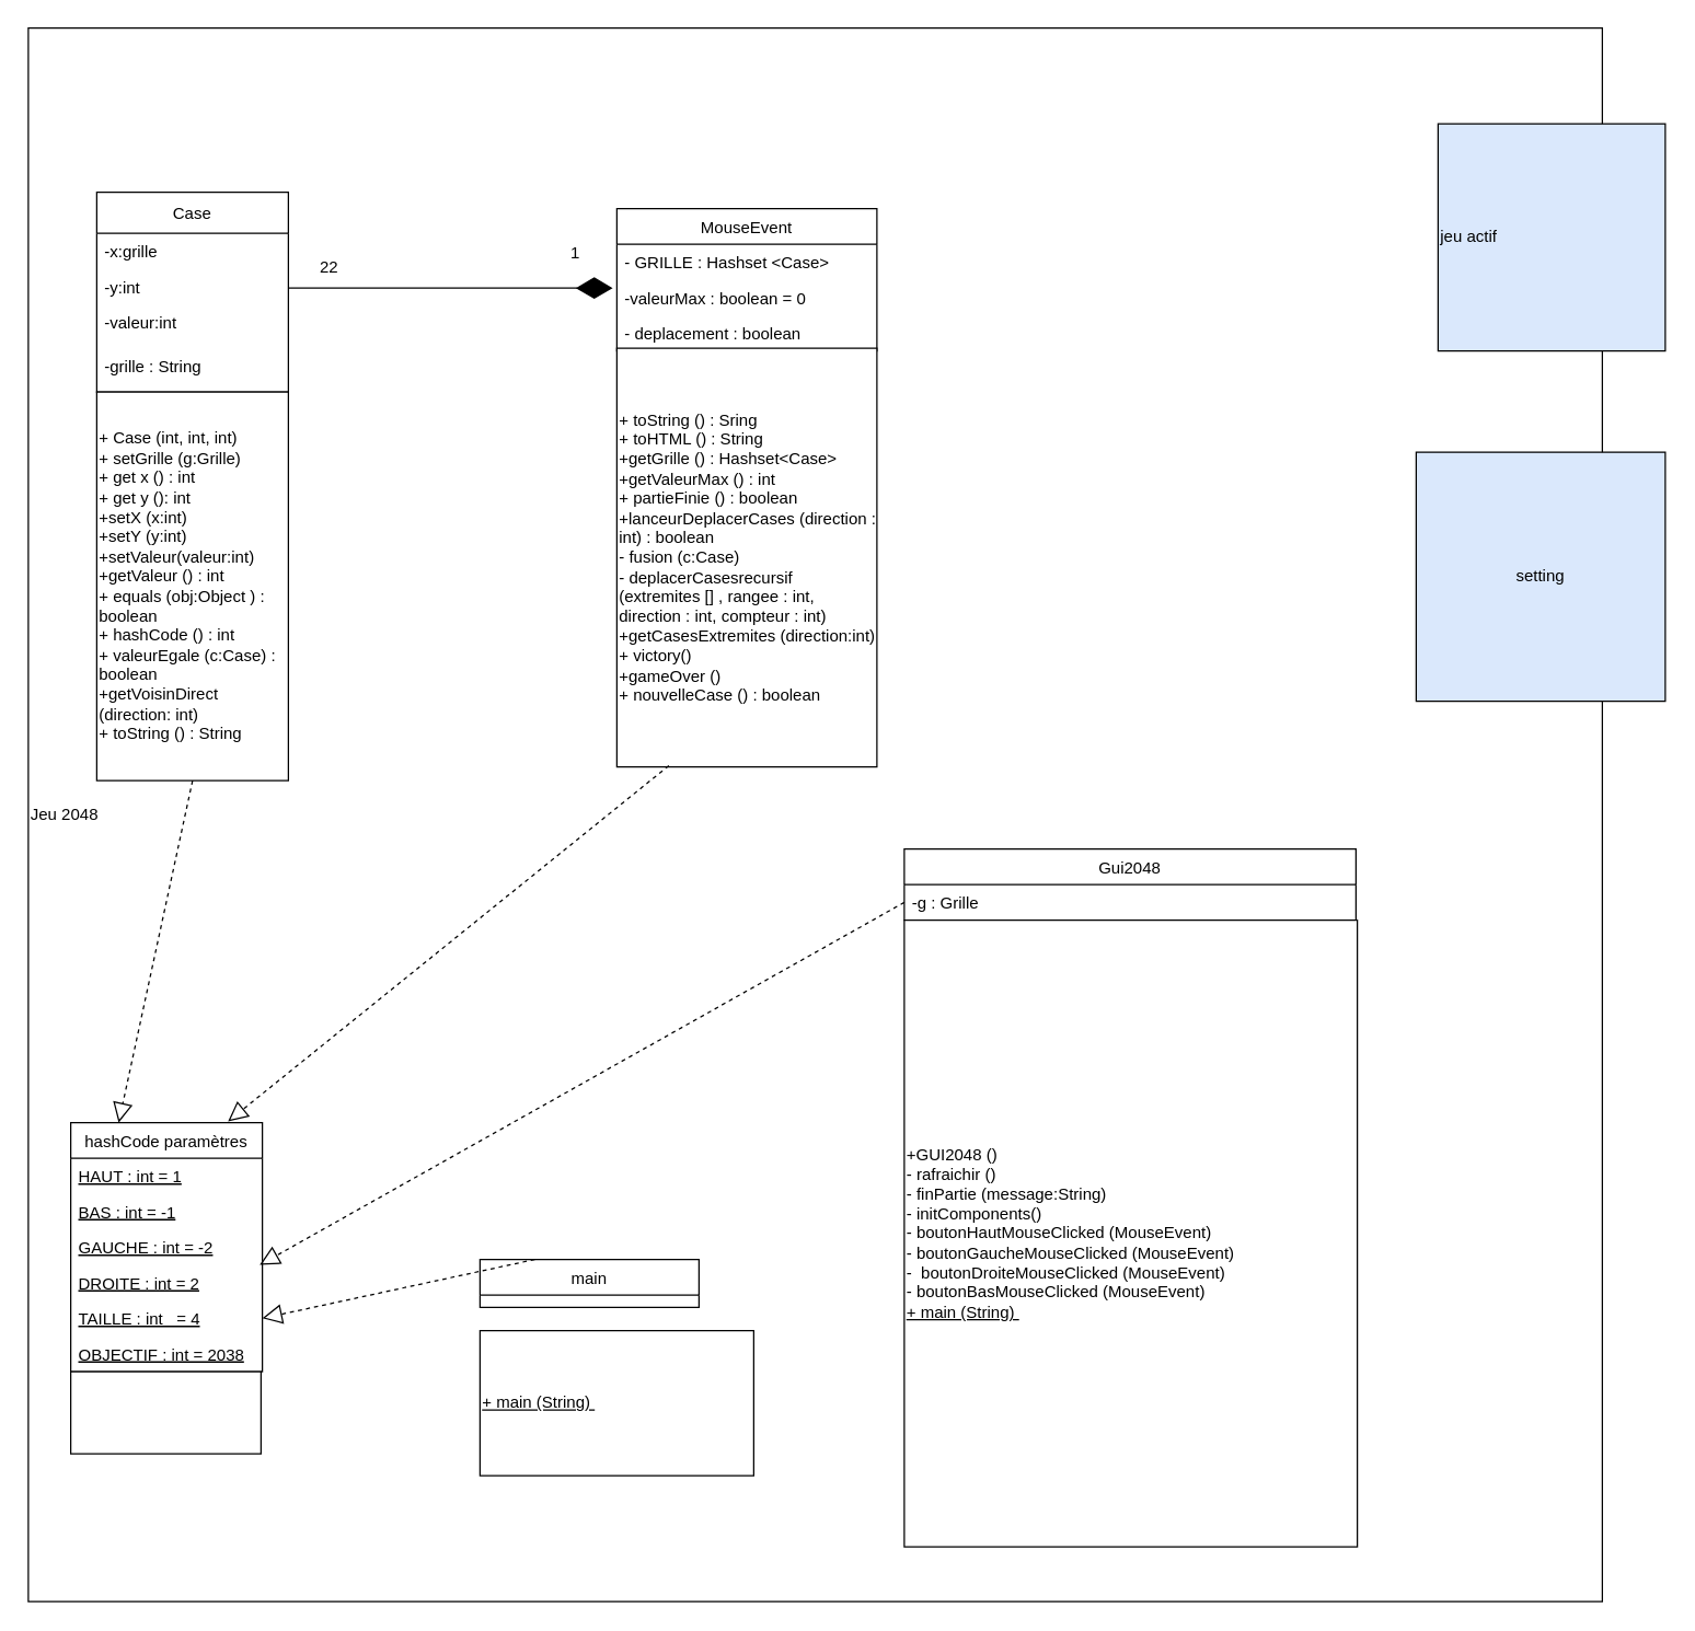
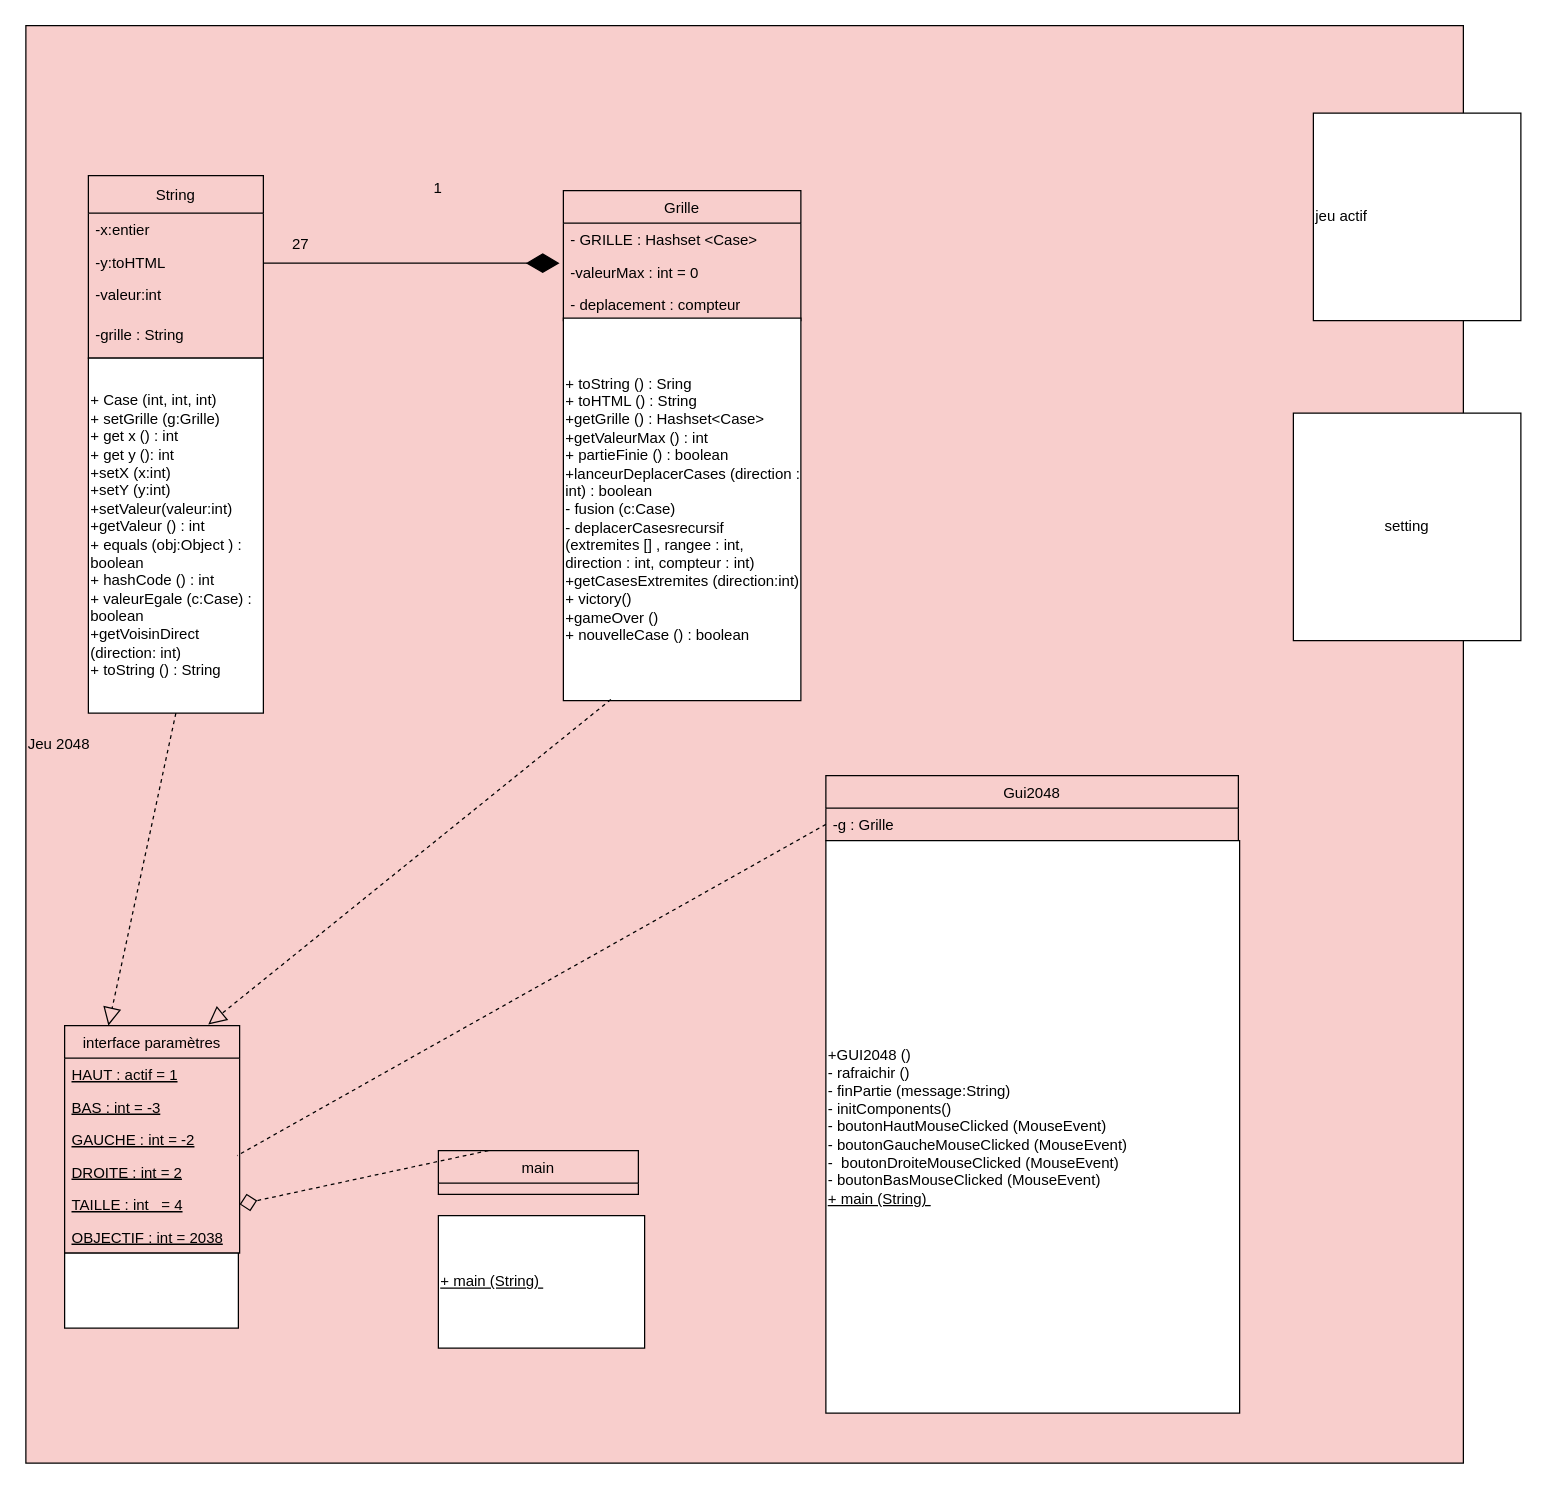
- <mxCell id="3" value="Case" style="swimlane;fontStyle=0;childLayout=stackLayout;horizontal=1;startSize=30;fillColor=none;horizontalStack=0;resizeParent=1;resizeParentMax=0;resizeLast=0;collapsible=1;marginBottom=0;" parent="1" vertex="1"><mxGeometry x="70" y="140" width="140" height="146" as="geometry" /></mxCell>
+ <mxCell id="3" value="String" style="swimlane;fontStyle=0;childLayout=stackLayout;horizontal=1;startSize=30;fillColor=none;horizontalStack=0;resizeParent=1;resizeParentMax=0;resizeLast=0;collapsible=1;marginBottom=0;" parent="1" vertex="1"><mxGeometry x="70" y="140" width="140" height="146" as="geometry" /></mxCell>
- <mxCell id="8" value="MouseEvent" style="swimlane;fontStyle=0;childLayout=stackLayout;horizontal=1;startSize=26;fillColor=none;horizontalStack=0;resizeParent=1;resizeParentMax=0;resizeLast=0;collapsible=1;marginBottom=0;" parent="1" vertex="1"><mxGeometry x="450" y="152" width="190" height="104" as="geometry" /></mxCell>
+ <mxCell id="8" value="Grille" style="swimlane;fontStyle=0;childLayout=stackLayout;horizontal=1;startSize=26;fillColor=none;horizontalStack=0;resizeParent=1;resizeParentMax=0;resizeLast=0;collapsible=1;marginBottom=0;" parent="1" vertex="1"><mxGeometry x="450" y="152" width="190" height="104" as="geometry" /></mxCell>
- <mxCell id="20" value="jeu actif" style="whiteSpace=wrap;html=1;aspect=fixed;align=left;fillColor=#dae8fc;" parent="1" vertex="1"><mxGeometry x="1050" y="90" width="166" height="166" as="geometry" /></mxCell>
+ <mxCell id="20" value="jeu actif" style="whiteSpace=wrap;html=1;aspect=fixed;align=left;" parent="1" vertex="1"><mxGeometry x="1050" y="90" width="166" height="166" as="geometry" /></mxCell>
- <mxCell id="4" value="-x:grille" style="text;strokeColor=none;fillColor=none;align=left;verticalAlign=top;spacingLeft=4;spacingRight=4;overflow=hidden;rotatable=0;points=[[0,0.5],[1,0.5]];portConstraint=eastwest;" parent="3" vertex="1"><mxGeometry y="30" width="140" height="26" as="geometry" /></mxCell>
+ <mxCell id="4" value="-x:entier" style="text;strokeColor=none;fillColor=none;align=left;verticalAlign=top;spacingLeft=4;spacingRight=4;overflow=hidden;rotatable=0;points=[[0,0.5],[1,0.5]];portConstraint=eastwest;" parent="3" vertex="1"><mxGeometry y="30" width="140" height="26" as="geometry" /></mxCell>
- <mxCell id="35" value="1" style="text;html=1;strokeColor=none;fillColor=none;align=center;verticalAlign=middle;whiteSpace=wrap;rounded=0;" parent="1" vertex="1"><mxGeometry x="390" y="170" width="60" height="30" as="geometry" /></mxCell>
+ <mxCell id="35" value="1" style="text;html=1;strokeColor=none;fillColor=none;align=center;verticalAlign=middle;whiteSpace=wrap;rounded=0;" parent="1" vertex="1"><mxGeometry x="320" y="135" width="60" height="30" as="geometry" /></mxCell>
- <mxCell id="36" value="22" style="text;html=1;strokeColor=none;fillColor=none;align=center;verticalAlign=middle;whiteSpace=wrap;rounded=0;" parent="1" vertex="1"><mxGeometry x="210" y="180" width="60" height="30" as="geometry" /></mxCell>
+ <mxCell id="36" value="27" style="text;html=1;strokeColor=none;fillColor=none;align=center;verticalAlign=middle;whiteSpace=wrap;rounded=0;" parent="1" vertex="1"><mxGeometry x="210" y="180" width="60" height="30" as="geometry" /></mxCell>
- <mxCell id="5" value="-y:int" style="text;strokeColor=none;fillColor=none;align=left;verticalAlign=top;spacingLeft=4;spacingRight=4;overflow=hidden;rotatable=0;points=[[0,0.5],[1,0.5]];portConstraint=eastwest;" parent="3" vertex="1"><mxGeometry y="56" width="140" height="26" as="geometry" /></mxCell>
+ <mxCell id="5" value="-y:toHTML" style="text;strokeColor=none;fillColor=none;align=left;verticalAlign=top;spacingLeft=4;spacingRight=4;overflow=hidden;rotatable=0;points=[[0,0.5],[1,0.5]];portConstraint=eastwest;" parent="3" vertex="1"><mxGeometry y="56" width="140" height="26" as="geometry" /></mxCell>
- <mxCell id="10" value="-valeurMax : boolean = 0" style="text;strokeColor=none;fillColor=none;align=left;verticalAlign=top;spacingLeft=4;spacingRight=4;overflow=hidden;rotatable=0;points=[[0,0.5],[1,0.5]];portConstraint=eastwest;" parent="8" vertex="1"><mxGeometry y="52" width="190" height="26" as="geometry" /></mxCell>
+ <mxCell id="10" value="-valeurMax : int = 0" style="text;strokeColor=none;fillColor=none;align=left;verticalAlign=top;spacingLeft=4;spacingRight=4;overflow=hidden;rotatable=0;points=[[0,0.5],[1,0.5]];portConstraint=eastwest;" parent="8" vertex="1"><mxGeometry y="52" width="190" height="26" as="geometry" /></mxCell>
- <mxCell id="11" value="- deplacement : boolean" style="text;strokeColor=none;fillColor=none;align=left;verticalAlign=top;spacingLeft=4;spacingRight=4;overflow=hidden;rotatable=0;points=[[0,0.5],[1,0.5]];portConstraint=eastwest;" parent="8" vertex="1"><mxGeometry y="78" width="190" height="26" as="geometry" /></mxCell>
+ <mxCell id="11" value="- deplacement : compteur" style="text;strokeColor=none;fillColor=none;align=left;verticalAlign=top;spacingLeft=4;spacingRight=4;overflow=hidden;rotatable=0;points=[[0,0.5],[1,0.5]];portConstraint=eastwest;" parent="8" vertex="1"><mxGeometry y="78" width="190" height="26" as="geometry" /></mxCell>
- <mxCell id="23" value="setting" style="whiteSpace=wrap;html=1;aspect=fixed;fillColor=#dae8fc;" parent="1" vertex="1"><mxGeometry x="1034" y="330" width="182" height="182" as="geometry" /></mxCell>
+ <mxCell id="23" value="setting" style="whiteSpace=wrap;html=1;aspect=fixed;" parent="1" vertex="1"><mxGeometry x="1034" y="330" width="182" height="182" as="geometry" /></mxCell>
- <mxCell id="2" value="Jeu 2048" style="whiteSpace=wrap;html=1;aspect=fixed;align=left;" parent="1" vertex="1"><mxGeometry x="20" y="20" width="1150" height="1150" as="geometry" /></mxCell>
+ <mxCell id="2" value="Jeu 2048" style="whiteSpace=wrap;html=1;aspect=fixed;align=left;fillColor=#f8cecc;" parent="1" vertex="1"><mxGeometry x="20" y="20" width="1150" height="1150" as="geometry" /></mxCell>
- <mxCell id="12" value="hashCode paramètres" style="swimlane;fontStyle=0;childLayout=stackLayout;horizontal=1;startSize=26;fillColor=none;horizontalStack=0;resizeParent=1;resizeParentMax=0;resizeLast=0;collapsible=1;marginBottom=0;" parent="1" vertex="1"><mxGeometry x="51" y="820" width="140" height="182" as="geometry" /></mxCell>
+ <mxCell id="12" value="interface paramètres" style="swimlane;fontStyle=0;childLayout=stackLayout;horizontal=1;startSize=26;fillColor=none;horizontalStack=0;resizeParent=1;resizeParentMax=0;resizeLast=0;collapsible=1;marginBottom=0;" parent="1" vertex="1"><mxGeometry x="51" y="820" width="140" height="182" as="geometry" /></mxCell>
- <mxCell id="13" value="HAUT : int = 1" style="text;strokeColor=none;fillColor=none;align=left;verticalAlign=top;spacingLeft=4;spacingRight=4;overflow=hidden;rotatable=0;points=[[0,0.5],[1,0.5]];portConstraint=eastwest;fontStyle=4" parent="12" vertex="1"><mxGeometry y="26" width="140" height="26" as="geometry" /></mxCell>
+ <mxCell id="13" value="HAUT : actif = 1" style="text;strokeColor=none;fillColor=none;align=left;verticalAlign=top;spacingLeft=4;spacingRight=4;overflow=hidden;rotatable=0;points=[[0,0.5],[1,0.5]];portConstraint=eastwest;fontStyle=4" parent="12" vertex="1"><mxGeometry y="26" width="140" height="26" as="geometry" /></mxCell>
- <mxCell id="14" value="BAS : int = -1" style="text;strokeColor=none;fillColor=none;align=left;verticalAlign=top;spacingLeft=4;spacingRight=4;overflow=hidden;rotatable=0;points=[[0,0.5],[1,0.5]];portConstraint=eastwest;fontStyle=4" parent="12" vertex="1"><mxGeometry y="52" width="140" height="26" as="geometry" /></mxCell>
+ <mxCell id="14" value="BAS : int = -3" style="text;strokeColor=none;fillColor=none;align=left;verticalAlign=top;spacingLeft=4;spacingRight=4;overflow=hidden;rotatable=0;points=[[0,0.5],[1,0.5]];portConstraint=eastwest;fontStyle=4" parent="12" vertex="1"><mxGeometry y="52" width="140" height="26" as="geometry" /></mxCell>
- <mxCell id="32" value="" style="endArrow=block;dashed=1;endFill=0;endSize=12;html=1;rounded=0;entryX=0.986;entryY=0;entryDx=0;entryDy=0;entryPerimeter=0;exitX=0;exitY=0.5;exitDx=0;exitDy=0;" parent="1" source="22" target="16" edge="1"><mxGeometry width="160" relative="1" as="geometry"><mxPoint x="190" y="880" as="sourcePoint" /><mxPoint x="350" y="880" as="targetPoint" /></mxGeometry></mxCell>
+ <mxCell id="32" value="" style="endArrow=none;dashed=1;endFill=0;endSize=12;html=1;rounded=0;entryX=0.986;entryY=0;entryDx=0;entryDy=0;entryPerimeter=0;exitX=0;exitY=0.5;exitDx=0;exitDy=0;" parent="1" source="22" target="16" edge="1"><mxGeometry width="160" relative="1" as="geometry"><mxPoint x="190" y="880" as="sourcePoint" /><mxPoint x="350" y="880" as="targetPoint" /></mxGeometry></mxCell>
- <mxCell id="33" value="" style="endArrow=block;dashed=1;endFill=0;endSize=12;html=1;rounded=0;exitX=0.25;exitY=0;exitDx=0;exitDy=0;entryX=1;entryY=0.5;entryDx=0;entryDy=0;" parent="1" source="19" target="17" edge="1"><mxGeometry width="160" relative="1" as="geometry"><mxPoint x="190" y="880" as="sourcePoint" /><mxPoint x="350" y="880" as="targetPoint" /></mxGeometry></mxCell>
+ <mxCell id="33" value="" style="endArrow=diamond;dashed=1;endFill=0;endSize=12;html=1;rounded=0;exitX=0.25;exitY=0;exitDx=0;exitDy=0;entryX=1;entryY=0.5;entryDx=0;entryDy=0;" parent="1" source="19" target="17" edge="1"><mxGeometry width="160" relative="1" as="geometry"><mxPoint x="190" y="880" as="sourcePoint" /><mxPoint x="350" y="880" as="targetPoint" /></mxGeometry></mxCell>
- <mxCell id="28" value="&lt;u&gt;+ main (String)&amp;nbsp;&lt;/u&gt;" style="rounded=0;whiteSpace=wrap;html=1;align=left;" parent="1" vertex="1"><mxGeometry x="350" y="972" width="200" height="106" as="geometry" /></mxCell>
+ <mxCell id="28" value="&lt;u&gt;+ main (String)&amp;nbsp;&lt;/u&gt;" style="rounded=0;whiteSpace=wrap;html=1;align=left;" parent="1" vertex="1"><mxGeometry x="350" y="972" width="165" height="106" as="geometry" /></mxCell>
